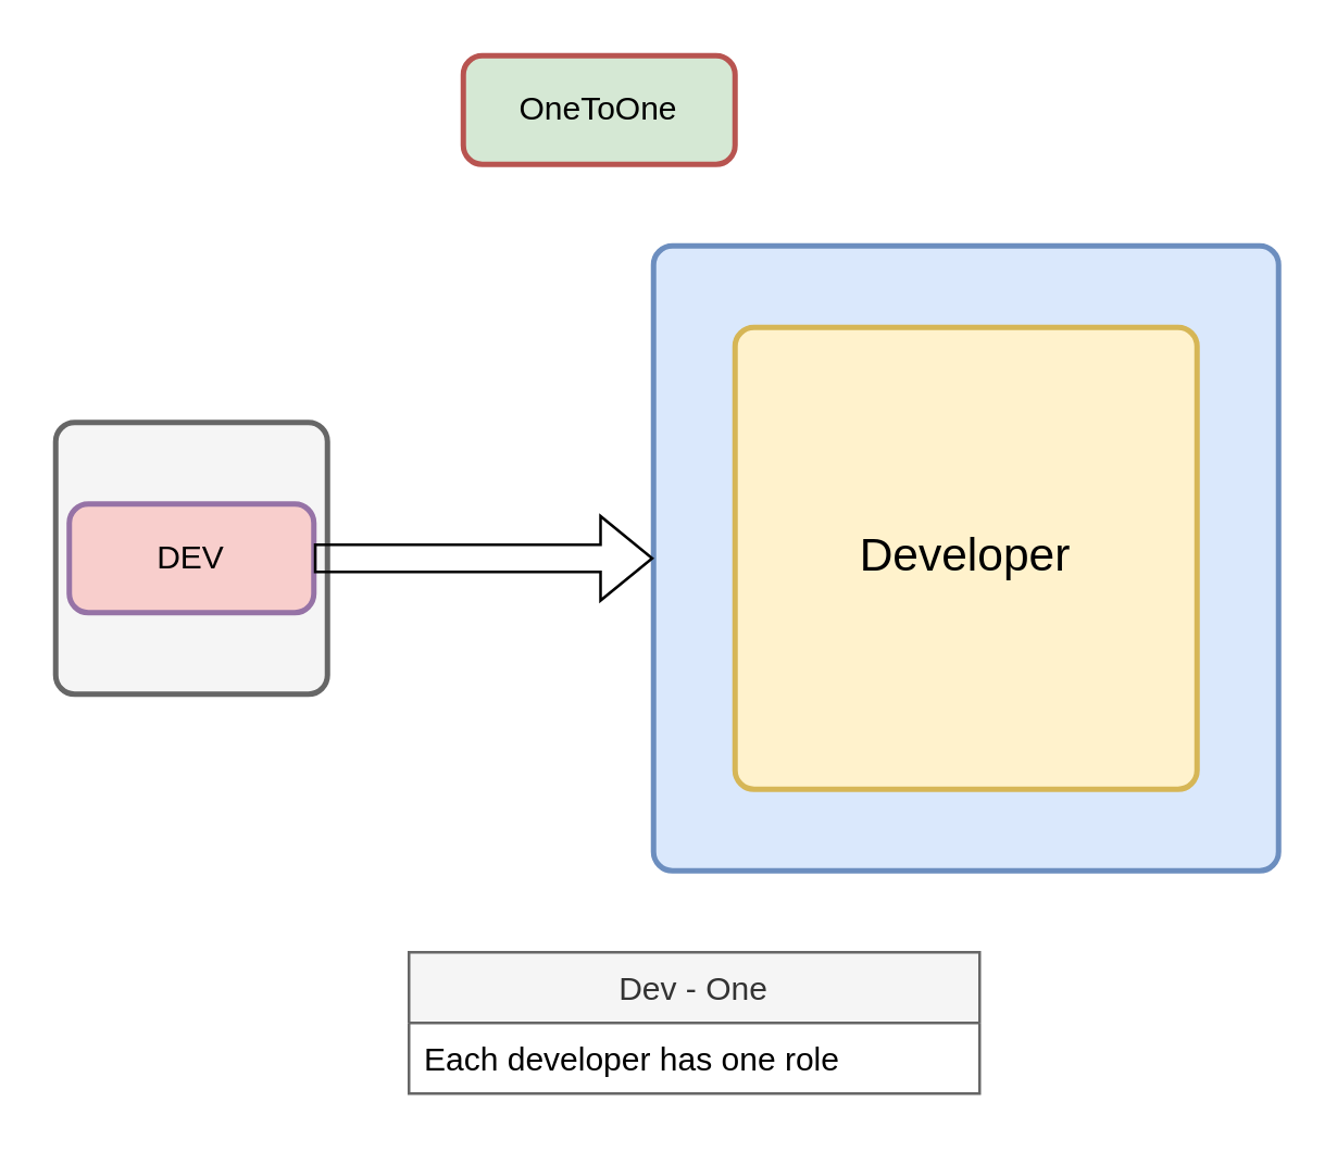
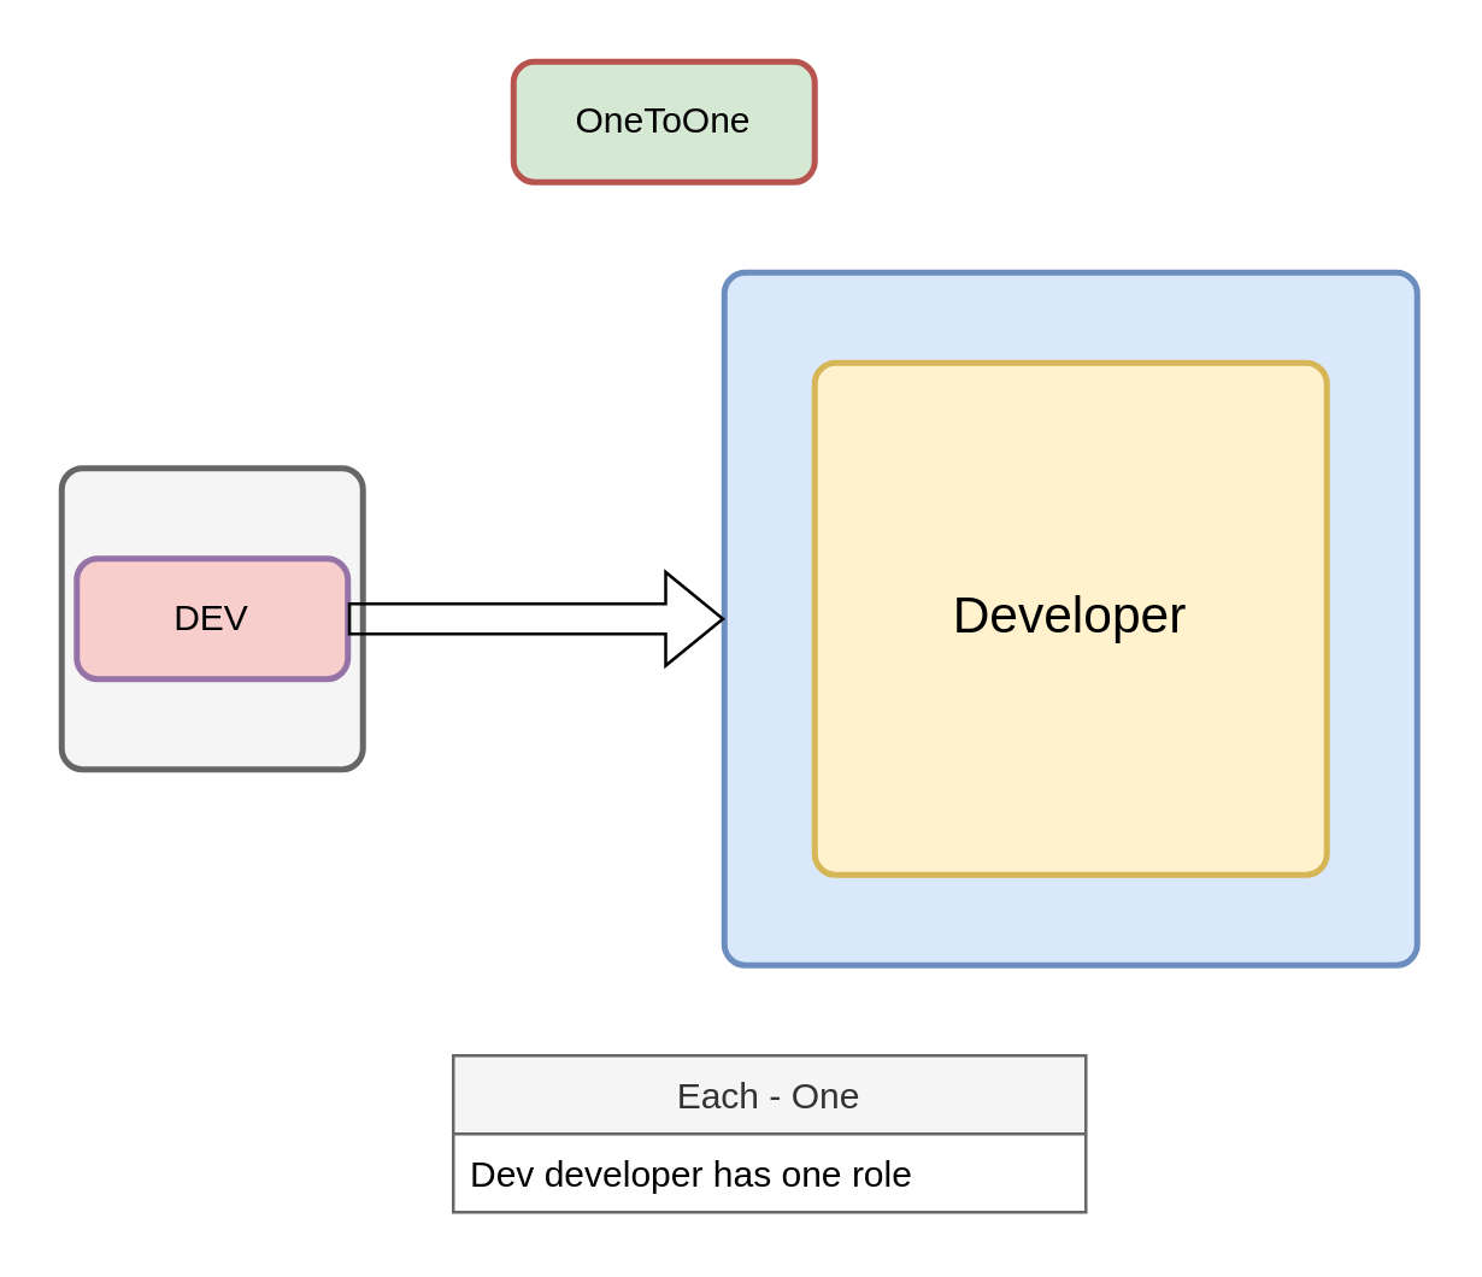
- <mxCell id="10" value="Dev - One" style="swimlane;fontStyle=0;childLayout=stackLayout;horizontal=1;startSize=26;horizontalStack=0;resizeParent=1;resizeParentMax=0;resizeLast=0;collapsible=1;marginBottom=0;fillColor=#f5f5f5;strokeColor=#666666;fontColor=#333333;" vertex="1" parent="1"><mxGeometry x="150" y="350" width="210" height="52" as="geometry" /></mxCell>
+ <mxCell id="10" value="Each - One" style="swimlane;fontStyle=0;childLayout=stackLayout;horizontal=1;startSize=26;horizontalStack=0;resizeParent=1;resizeParentMax=0;resizeLast=0;collapsible=1;marginBottom=0;fillColor=#f5f5f5;strokeColor=#666666;fontColor=#333333;" vertex="1" parent="1"><mxGeometry x="150" y="350" width="210" height="52" as="geometry" /></mxCell>
- <mxCell id="11" value="Each developer has one role" style="text;strokeColor=none;fillColor=none;align=left;verticalAlign=top;spacingLeft=4;spacingRight=4;overflow=hidden;rotatable=0;points=[[0,0.5],[1,0.5]];portConstraint=eastwest;" vertex="1" parent="10"><mxGeometry y="26" width="210" height="26" as="geometry" /></mxCell>
+ <mxCell id="11" value="Dev developer has one role" style="text;strokeColor=none;fillColor=none;align=left;verticalAlign=top;spacingLeft=4;spacingRight=4;overflow=hidden;rotatable=0;points=[[0,0.5],[1,0.5]];portConstraint=eastwest;" vertex="1" parent="10"><mxGeometry y="26" width="210" height="26" as="geometry" /></mxCell>
